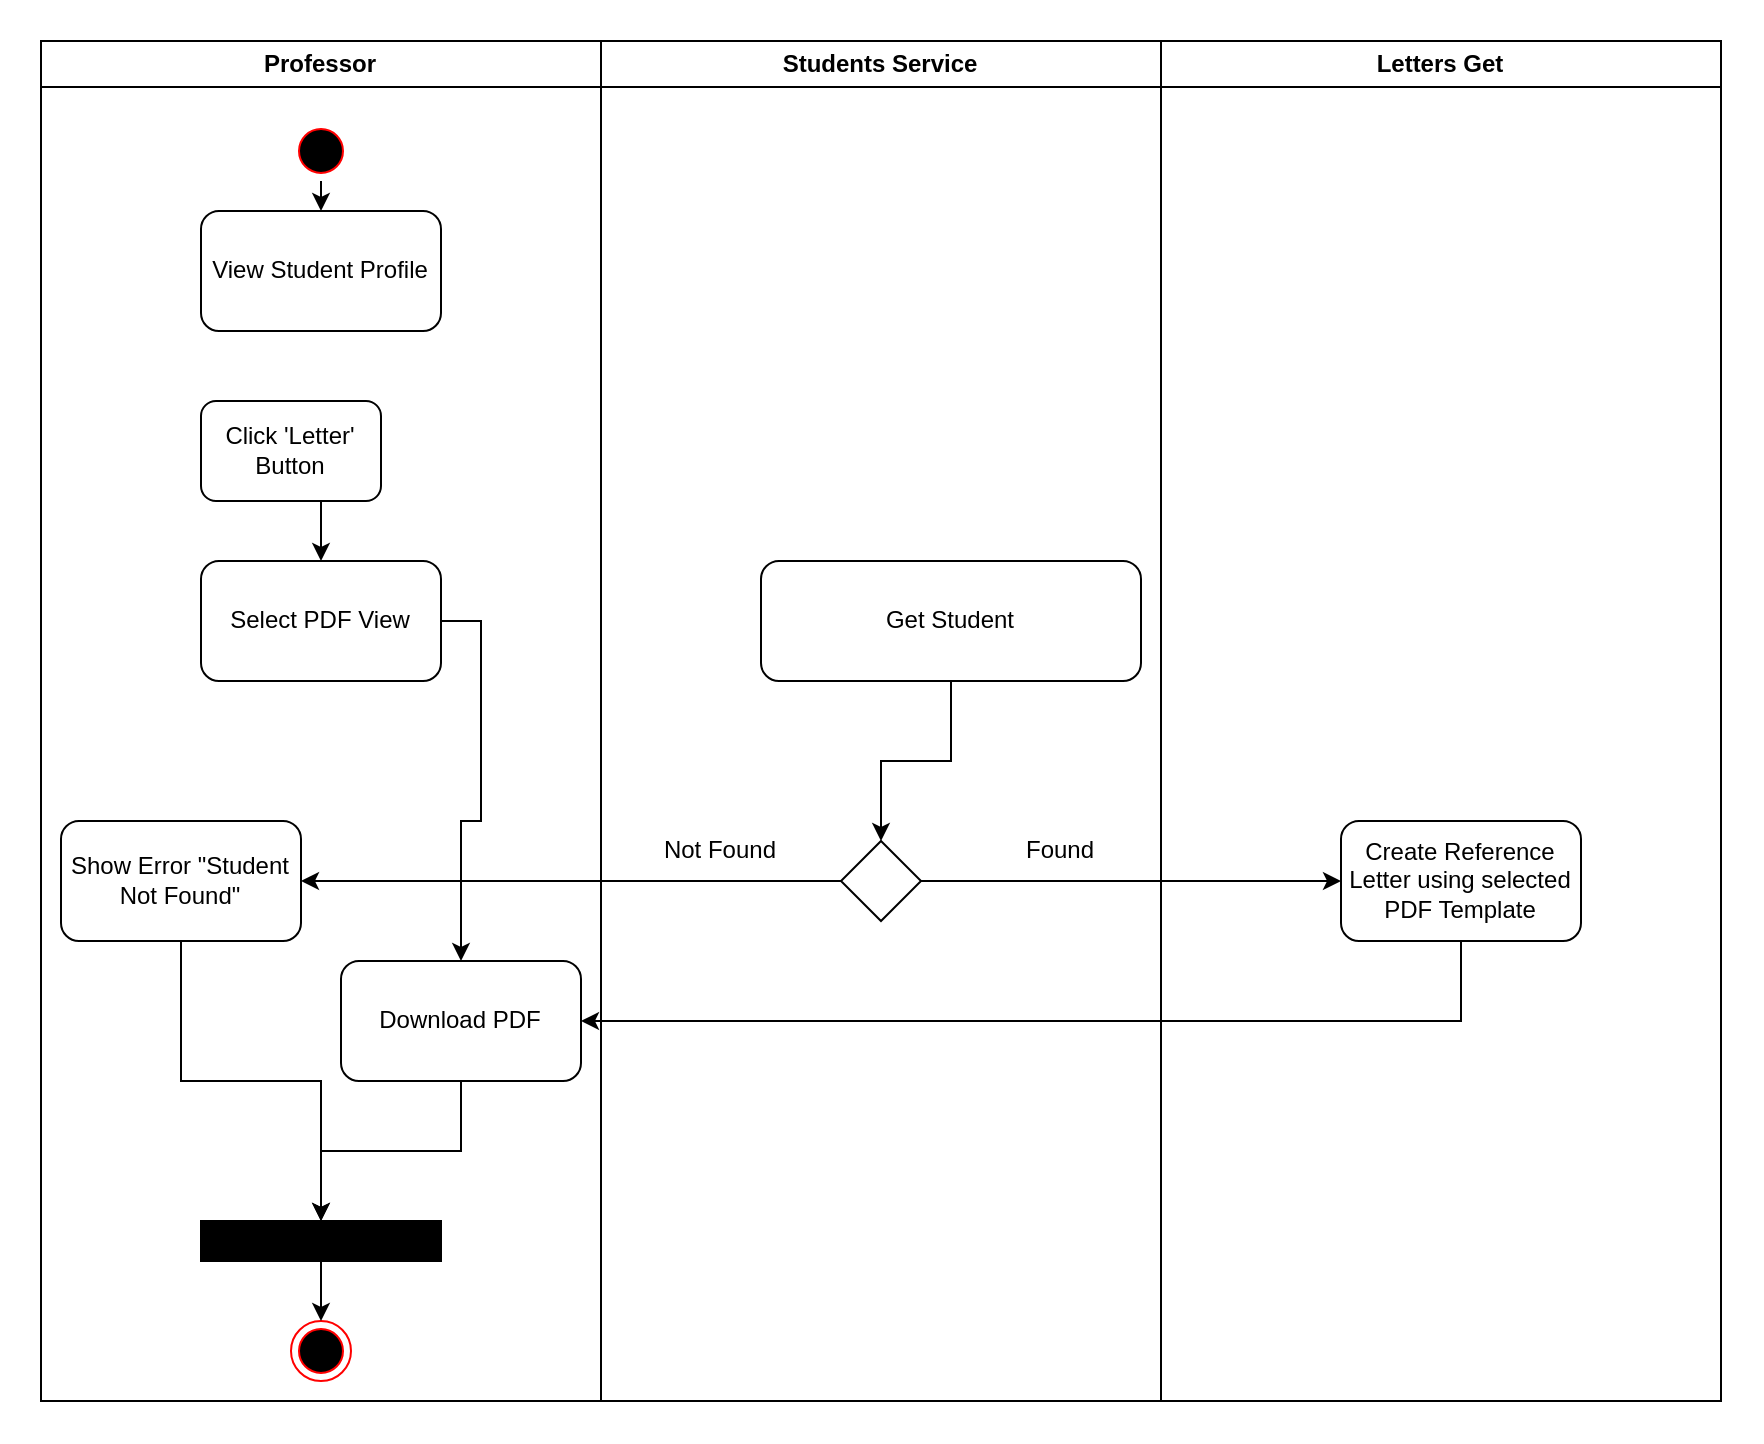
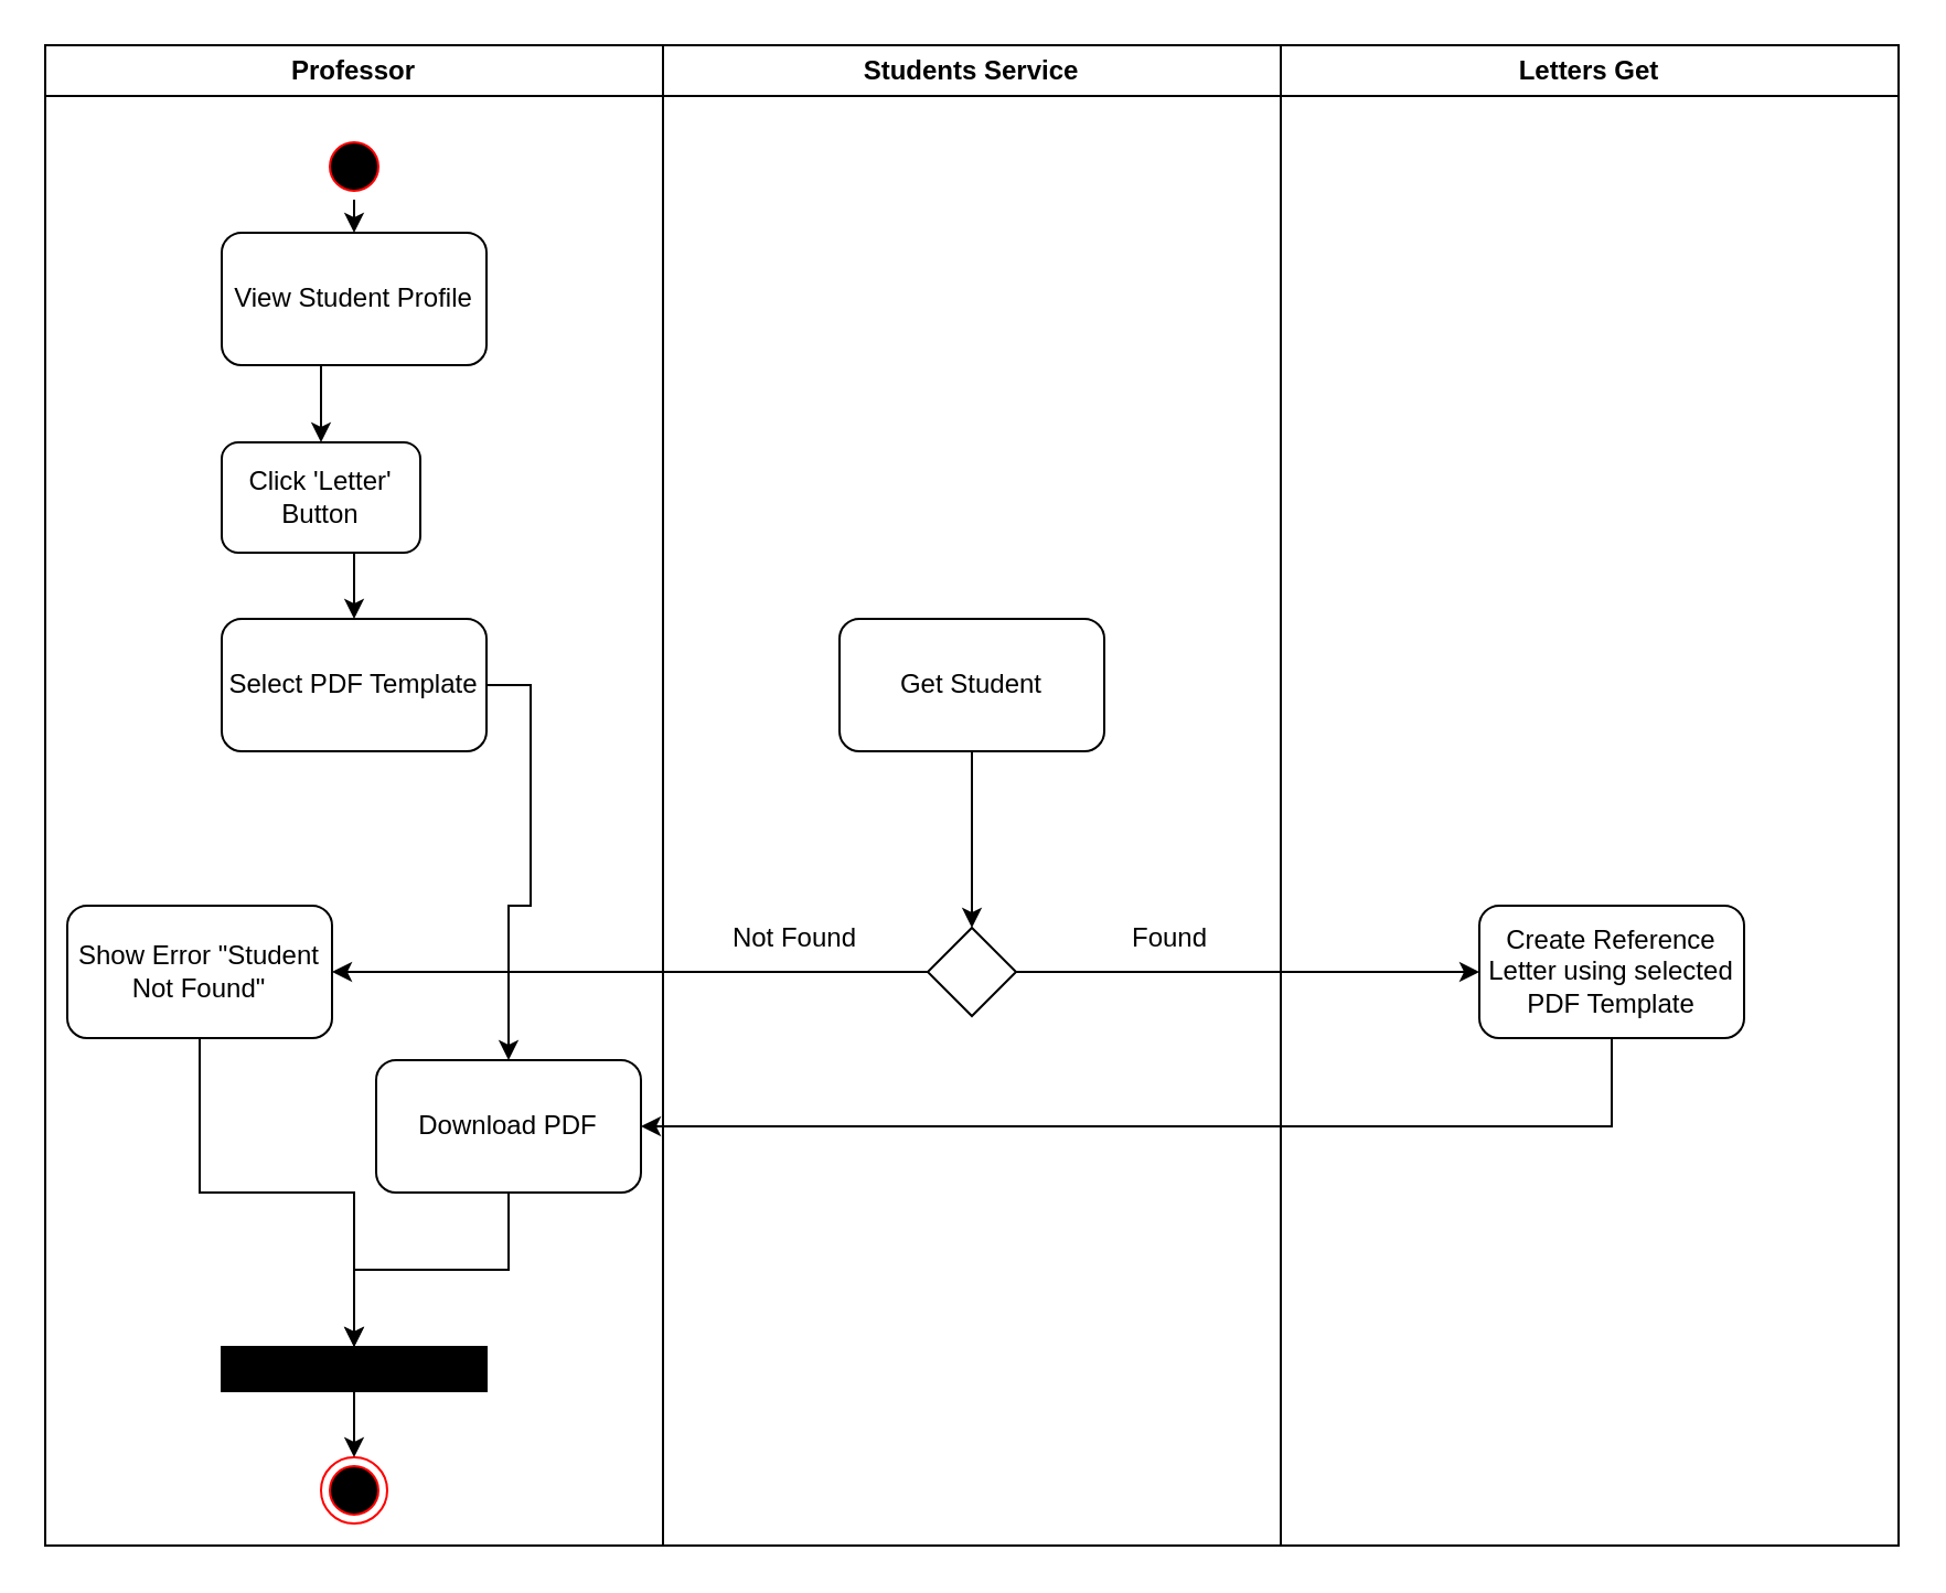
+ <mxCell id="6" style="edgeStyle=orthogonalEdgeStyle;rounded=0;orthogonalLoop=1;jettySize=auto;html=1;exitX=0.5;exitY=1;exitDx=0;exitDy=0;entryX=0.5;entryY=0;entryDx=0;entryDy=0;" edge="1" parent="2" source="7" target="9"><mxGeometry relative="1" as="geometry" /></mxCell>
- <mxCell id="10" value="Select PDF View" style="rounded=1;whiteSpace=wrap;html=1;" vertex="1" parent="2"><mxGeometry x="80" y="260" width="120" height="60" as="geometry" /></mxCell>
+ <mxCell id="10" value="Select PDF Template" style="rounded=1;whiteSpace=wrap;html=1;" vertex="1" parent="2"><mxGeometry x="80" y="260" width="120" height="60" as="geometry" /></mxCell>
- <mxCell id="20" value="Get Student" style="rounded=1;whiteSpace=wrap;html=1;" vertex="1" parent="17"><mxGeometry x="80" y="260" width="190" height="60" as="geometry" /></mxCell>
+ <mxCell id="20" value="Get Student" style="rounded=1;whiteSpace=wrap;html=1;" vertex="1" parent="17"><mxGeometry x="80" y="260" width="120" height="60" as="geometry" /></mxCell>
